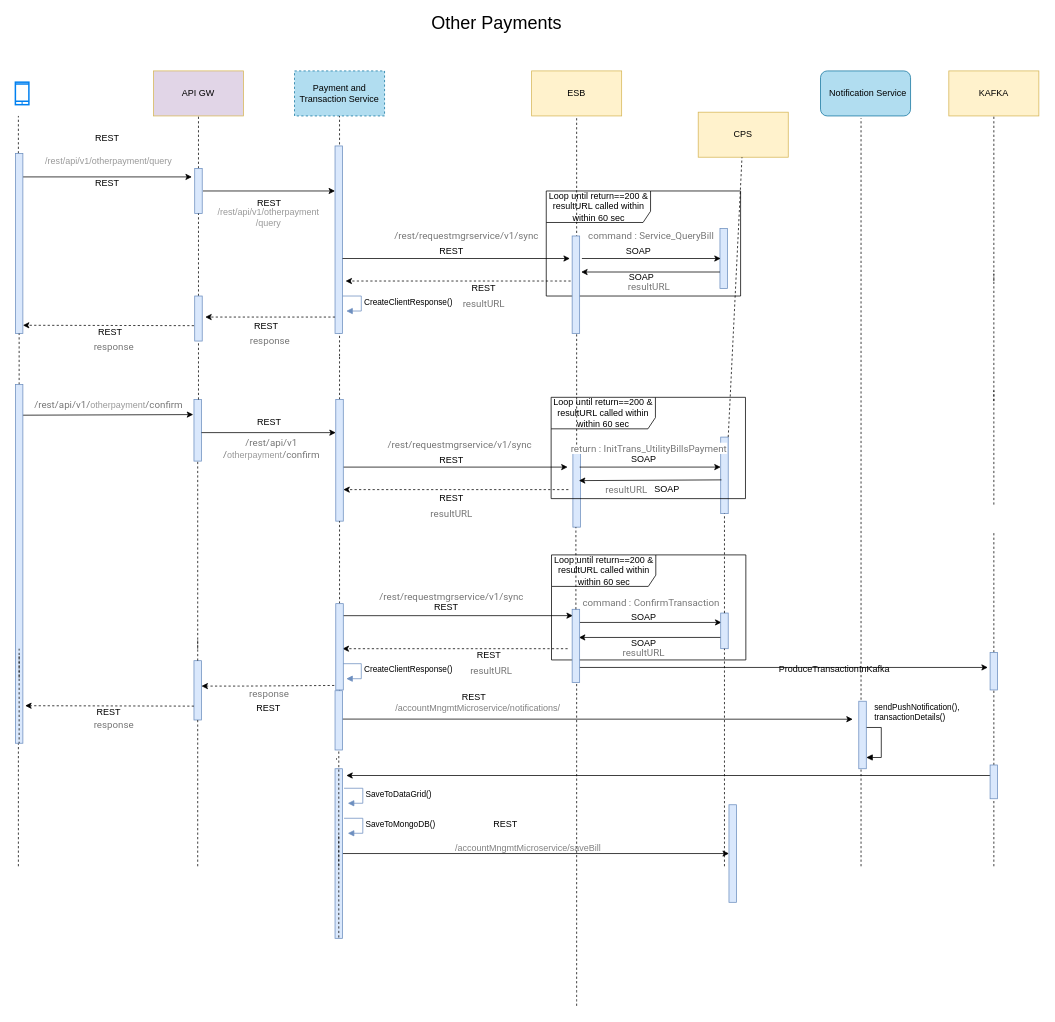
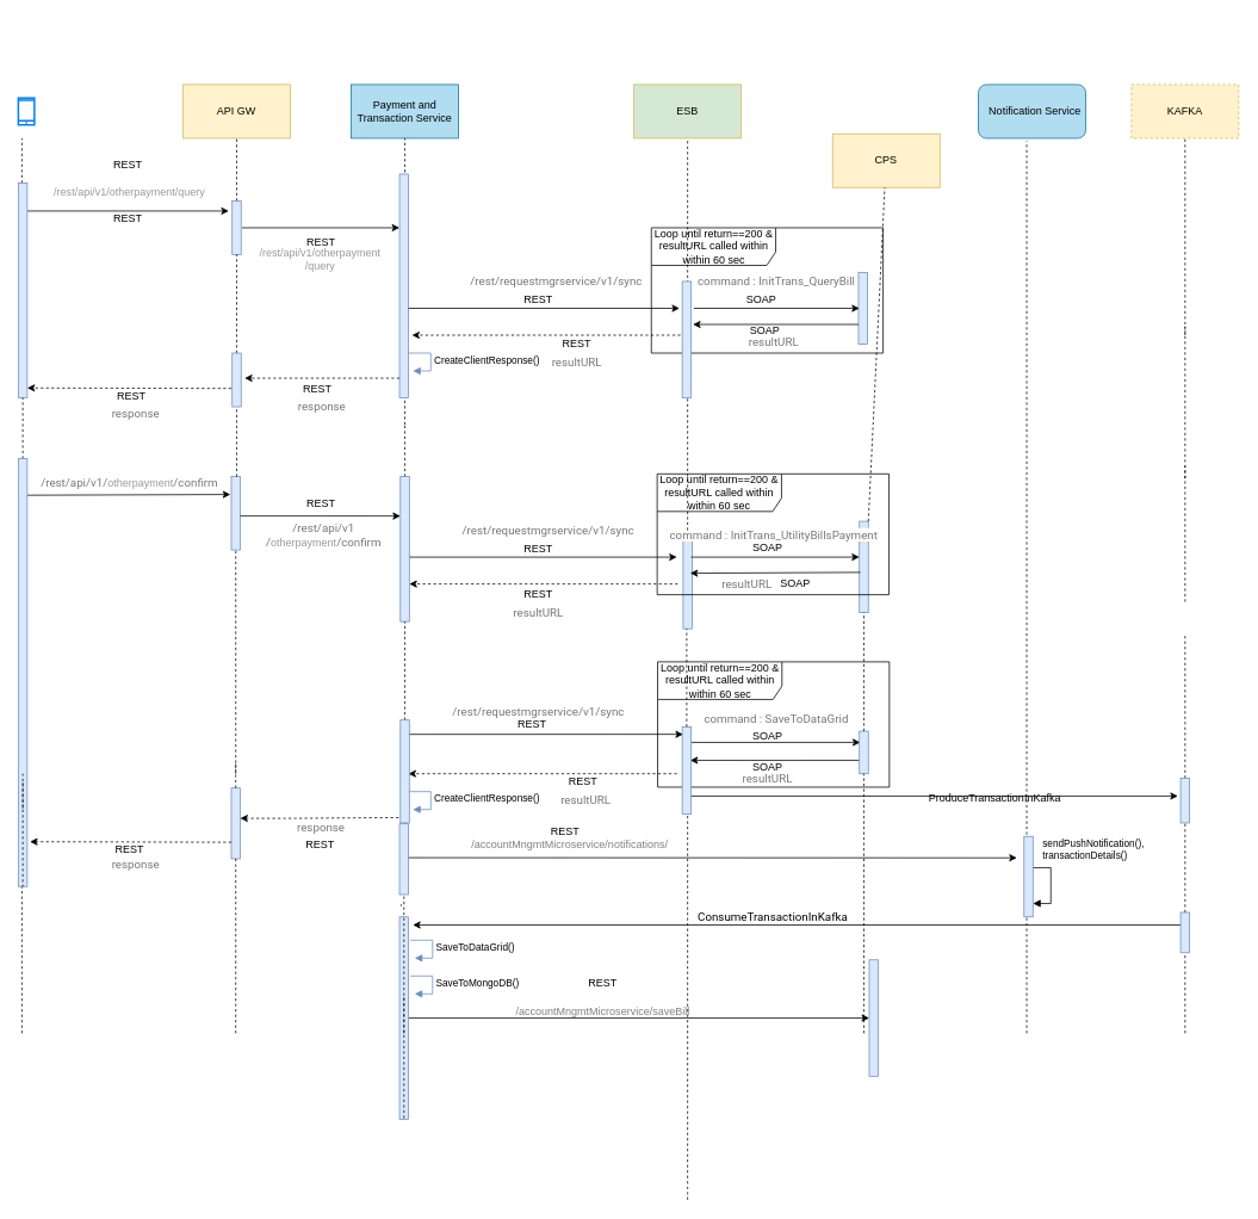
- <mxCell id="7" value="&lt;font style=&quot;font-size: 24px&quot;&gt;Other Payments&lt;/font&gt;" style="text;html=1;align=center;verticalAlign=middle;resizable=0;points=[];autosize=1;" parent="1" vertex="1"><mxGeometry x="566" y="20" width="190" height="20" as="geometry" /></mxCell>
- <mxCell id="8" value="API GW" style="rounded=0;whiteSpace=wrap;html=1;fillColor=#e1d5e7;strokeColor=#d6b656;" parent="1" vertex="1"><mxGeometry x="204" y="94" width="120" height="60" as="geometry" /></mxCell>
+ <mxCell id="8" value="API GW" style="rounded=0;whiteSpace=wrap;html=1;fillColor=#fff2cc;strokeColor=#d6b656;" parent="1" vertex="1"><mxGeometry x="204" y="94" width="120" height="60" as="geometry" /></mxCell>
- <mxCell id="9" value="Payment and Transaction Service" style="rounded=0;whiteSpace=wrap;html=1;fillColor=#b1ddf0;strokeColor=#10739e;dashed=1;" parent="1" vertex="1"><mxGeometry x="392" y="94" width="120" height="60" as="geometry" /></mxCell>
+ <mxCell id="9" value="Payment and Transaction Service" style="rounded=0;whiteSpace=wrap;html=1;fillColor=#b1ddf0;strokeColor=#10739e;" parent="1" vertex="1"><mxGeometry x="392" y="94" width="120" height="60" as="geometry" /></mxCell>
- <mxCell id="25" value="ESB" style="rounded=0;whiteSpace=wrap;html=1;fillColor=#fff2cc;strokeColor=#d6b656;" parent="1" vertex="1"><mxGeometry x="708" y="94" width="120" height="60" as="geometry" /></mxCell>
+ <mxCell id="25" value="ESB" style="rounded=0;whiteSpace=wrap;html=1;fillColor=#d5e8d4;strokeColor=#d6b656;" parent="1" vertex="1"><mxGeometry x="708" y="94" width="120" height="60" as="geometry" /></mxCell>
- <mxCell id="51" value="KAFKA" style="rounded=0;whiteSpace=wrap;html=1;fillColor=#fff2cc;strokeColor=#d6b656;" parent="1" vertex="1"><mxGeometry x="1264" y="94" width="120" height="60" as="geometry" /></mxCell>
+ <mxCell id="51" value="KAFKA" style="rounded=0;whiteSpace=wrap;html=1;fillColor=#fff2cc;strokeColor=#d6b656;dashed=1;" parent="1" vertex="1"><mxGeometry x="1264" y="94" width="120" height="60" as="geometry" /></mxCell>
- <mxCell id="66" value="&lt;span style=&quot;color: rgb(119 , 119 , 119) ; font-family: &amp;#34;roboto&amp;#34; , &amp;#34;robotodraft&amp;#34; , &amp;#34;helvetica&amp;#34; , &amp;#34;arial&amp;#34; , sans-serif ; font-size: 13px ; background-color: rgb(255 , 255 , 255)&quot;&gt;command : Service_QueryBill&lt;/span&gt;" style="text;html=1;align=center;verticalAlign=middle;resizable=0;points=[];autosize=1;" parent="1" vertex="1"><mxGeometry x="772" y="304" width="190" height="20" as="geometry" /></mxCell>
+ <mxCell id="66" value="&lt;span style=&quot;color: rgb(119 , 119 , 119) ; font-family: &amp;#34;roboto&amp;#34; , &amp;#34;robotodraft&amp;#34; , &amp;#34;helvetica&amp;#34; , &amp;#34;arial&amp;#34; , sans-serif ; font-size: 13px ; background-color: rgb(255 , 255 , 255)&quot;&gt;command : InitTrans_QueryBill&lt;/span&gt;" style="text;html=1;align=center;verticalAlign=middle;resizable=0;points=[];autosize=1;" parent="1" vertex="1"><mxGeometry x="772" y="304" width="190" height="20" as="geometry" /></mxCell>
- <mxCell id="19" value="&lt;span style=&quot;color: rgb(119 , 119 , 119) ; font-family: &amp;#34;roboto&amp;#34; , &amp;#34;robotodraft&amp;#34; , &amp;#34;helvetica&amp;#34; , &amp;#34;arial&amp;#34; , sans-serif ; font-size: 13px ; background-color: rgb(255 , 255 , 255)&quot;&gt;return :&amp;nbsp;&lt;/span&gt;&lt;span style=&quot;color: rgb(119 , 119 , 119) ; font-family: &amp;#34;roboto&amp;#34; , &amp;#34;robotodraft&amp;#34; , &amp;#34;helvetica&amp;#34; , &amp;#34;arial&amp;#34; , sans-serif ; font-size: 13px ; background-color: rgb(255 , 255 , 255)&quot;&gt;InitTrans_UtilityBillsPayment&lt;/span&gt;" style="text;html=1;align=center;verticalAlign=middle;resizable=0;points=[];autosize=1;" parent="1" vertex="1"><mxGeometry x="739" y="587" width="250" height="20" as="geometry" /></mxCell>
+ <mxCell id="19" value="&lt;span style=&quot;color: rgb(119 , 119 , 119) ; font-family: &amp;#34;roboto&amp;#34; , &amp;#34;robotodraft&amp;#34; , &amp;#34;helvetica&amp;#34; , &amp;#34;arial&amp;#34; , sans-serif ; font-size: 13px ; background-color: rgb(255 , 255 , 255)&quot;&gt;command :&amp;nbsp;&lt;/span&gt;&lt;span style=&quot;color: rgb(119 , 119 , 119) ; font-family: &amp;#34;roboto&amp;#34; , &amp;#34;robotodraft&amp;#34; , &amp;#34;helvetica&amp;#34; , &amp;#34;arial&amp;#34; , sans-serif ; font-size: 13px ; background-color: rgb(255 , 255 , 255)&quot;&gt;InitTrans_UtilityBillsPayment&lt;/span&gt;" style="text;html=1;align=center;verticalAlign=middle;resizable=0;points=[];autosize=1;" parent="1" vertex="1"><mxGeometry x="739" y="587" width="250" height="20" as="geometry" /></mxCell>
- <mxCell id="115" value="&lt;font color=&quot;#777777&quot; face=&quot;Roboto, RobotoDraft, Helvetica, Arial, sans-serif&quot;&gt;&lt;span style=&quot;font-size: 13px&quot;&gt;command : ConfirmTransaction&lt;/span&gt;&lt;/font&gt;" style="text;html=1;align=center;verticalAlign=middle;resizable=0;points=[];autosize=1;" parent="1" vertex="1"><mxGeometry x="767" y="791.5" width="200" height="20" as="geometry" /></mxCell>
+ <mxCell id="115" value="&lt;font color=&quot;#777777&quot; face=&quot;Roboto, RobotoDraft, Helvetica, Arial, sans-serif&quot;&gt;&lt;span style=&quot;font-size: 13px&quot;&gt;command : SaveToDataGrid&lt;/span&gt;&lt;/font&gt;" style="text;html=1;align=center;verticalAlign=middle;resizable=0;points=[];autosize=1;" parent="1" vertex="1"><mxGeometry x="767" y="791.5" width="200" height="20" as="geometry" /></mxCell>
+ <mxCell id="55" value="&lt;font face=&quot;Roboto, RobotoDraft, Helvetica, Arial, sans-serif&quot;&gt;&lt;span style=&quot;font-size: 13px&quot;&gt;ConsumeTransactionInKafka&lt;/span&gt;&lt;/font&gt;" style="text;html=1;align=center;verticalAlign=middle;resizable=0;points=[];autosize=1;" parent="1" vertex="1"><mxGeometry x="773" y="1014" width="180" height="20" as="geometry" /></mxCell>
- <mxCell id="139" value="&lt;font color=&quot;#808080&quot;&gt;/accountMngmtMicroservice/saveBill&lt;/font&gt;" style="text;html=1;align=center;verticalAlign=middle;resizable=0;points=[];autosize=1;" vertex="1" parent="1"><mxGeometry x="598" y="1120" width="210" height="20" as="geometry" /></mxCell>
+ <mxCell id="139" value="&lt;font color=&quot;#808080&quot;&gt;/accountMngmtMicroservice/saveBill&lt;/font&gt;" style="text;html=1;align=center;verticalAlign=middle;resizable=0;points=[];autosize=1;" vertex="1" parent="1"><mxGeometry x="568" y="1120" width="210" height="20" as="geometry" /></mxCell>
